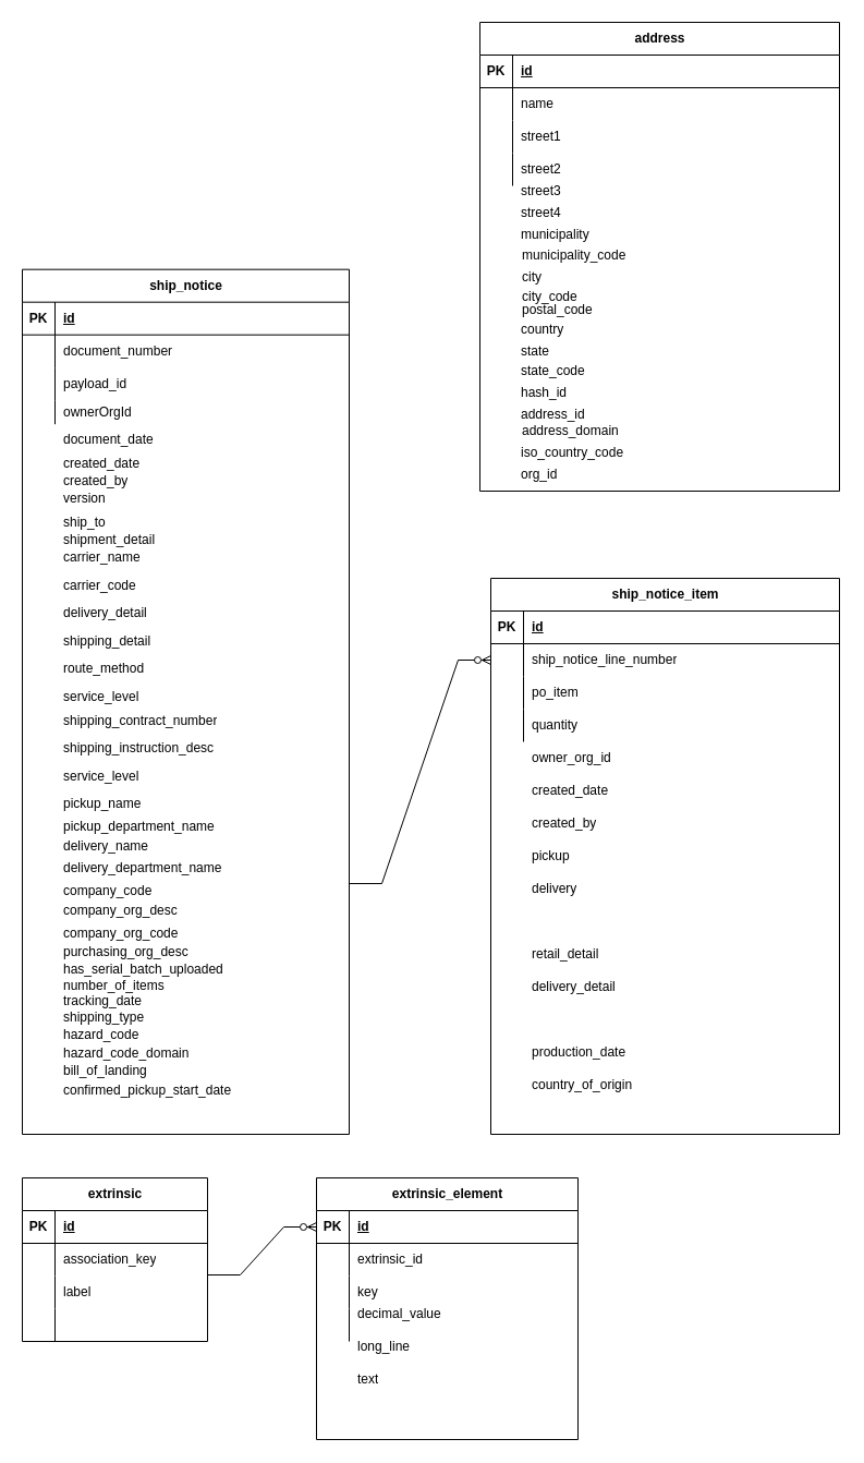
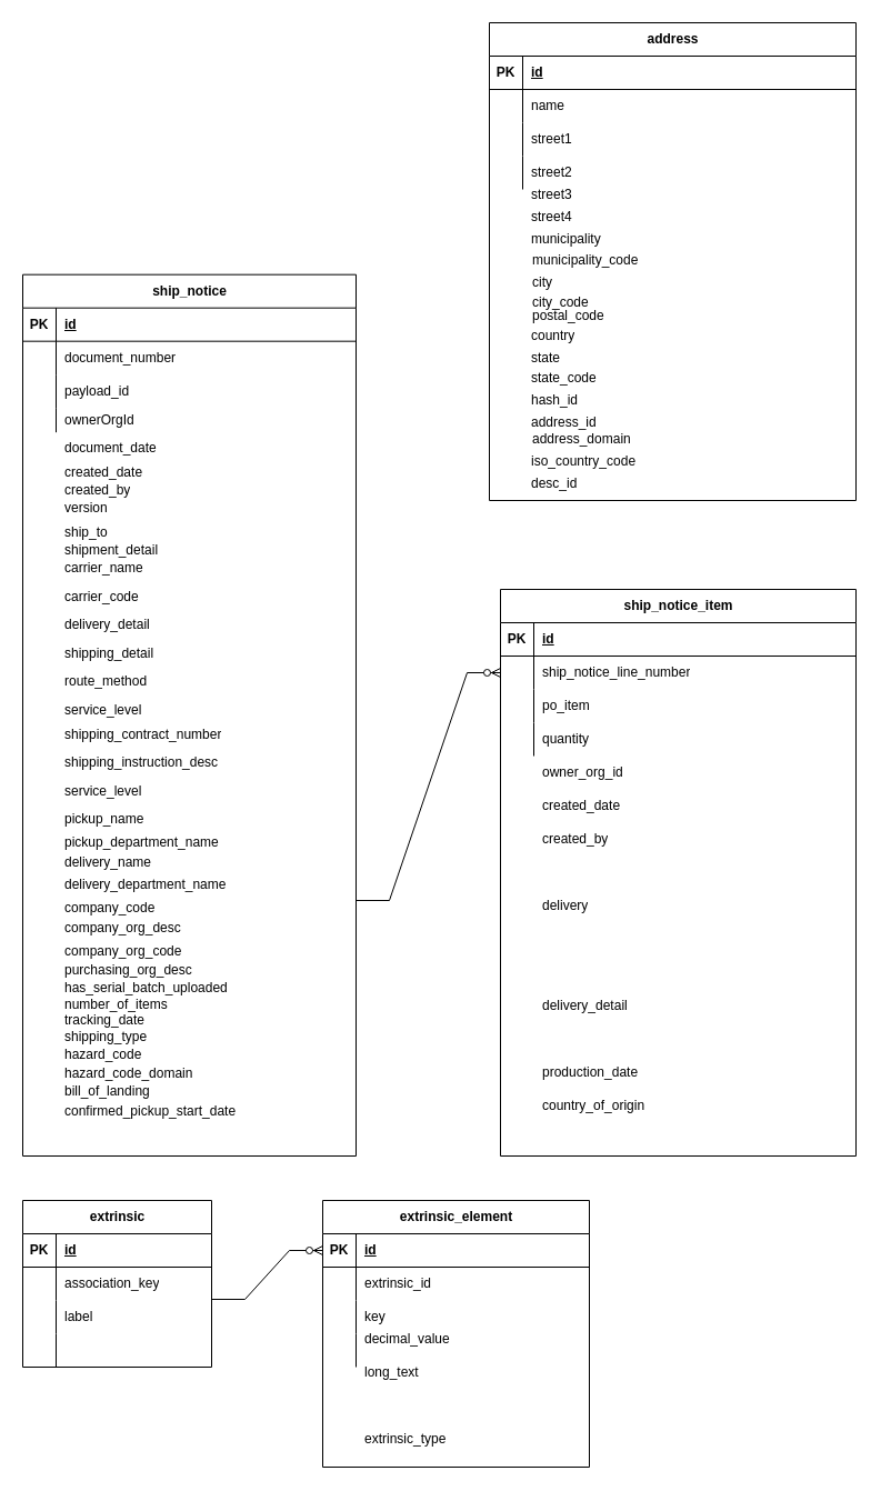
- <mxCell id="130" value="org_id" style="shape=partialRectangle;connectable=0;fillColor=none;top=0;left=0;bottom=0;right=0;align=left;spacingLeft=6;overflow=hidden;whiteSpace=wrap;html=1;" vertex="1" parent="1"><mxGeometry x="470" y="420" width="300" height="30" as="geometry"><mxRectangle width="300" height="30" as="alternateBounds" /></mxGeometry></mxCell>
+ <mxCell id="130" value="desc_id" style="shape=partialRectangle;connectable=0;fillColor=none;top=0;left=0;bottom=0;right=0;align=left;spacingLeft=6;overflow=hidden;whiteSpace=wrap;html=1;" vertex="1" parent="1"><mxGeometry x="470" y="420" width="300" height="30" as="geometry"><mxRectangle width="300" height="30" as="alternateBounds" /></mxGeometry></mxCell>
- <mxCell id="97" value="pickup" style="shape=partialRectangle;connectable=0;fillColor=none;top=0;left=0;bottom=0;right=0;align=left;spacingLeft=6;overflow=hidden;whiteSpace=wrap;html=1;" vertex="1" parent="80"><mxGeometry x="30" y="240" width="290" height="30" as="geometry"><mxRectangle width="290" height="30" as="alternateBounds" /></mxGeometry></mxCell>
- <mxCell id="99" value="retail_detail" style="shape=partialRectangle;connectable=0;fillColor=none;top=0;left=0;bottom=0;right=0;align=left;spacingLeft=6;overflow=hidden;whiteSpace=wrap;html=1;" vertex="1" parent="80"><mxGeometry x="30" y="330" width="290" height="30" as="geometry"><mxRectangle width="290" height="30" as="alternateBounds" /></mxGeometry></mxCell>
- <mxCell id="32" value="long_line" style="shape=partialRectangle;connectable=0;fillColor=none;top=0;left=0;bottom=0;right=0;align=left;spacingLeft=6;overflow=hidden;whiteSpace=wrap;html=1;" vertex="1" parent="17"><mxGeometry x="30" y="140" width="210" height="30" as="geometry"><mxRectangle width="210" height="30" as="alternateBounds" /></mxGeometry></mxCell>
+ <mxCell id="32" value="long_text" style="shape=partialRectangle;connectable=0;fillColor=none;top=0;left=0;bottom=0;right=0;align=left;spacingLeft=6;overflow=hidden;whiteSpace=wrap;html=1;" vertex="1" parent="17"><mxGeometry x="30" y="140" width="210" height="30" as="geometry"><mxRectangle width="210" height="30" as="alternateBounds" /></mxGeometry></mxCell>
- <mxCell id="33" value="text" style="shape=partialRectangle;connectable=0;fillColor=none;top=0;left=0;bottom=0;right=0;align=left;spacingLeft=6;overflow=hidden;whiteSpace=wrap;html=1;" vertex="1" parent="17"><mxGeometry x="30" y="170" width="210" height="30" as="geometry"><mxRectangle width="210" height="30" as="alternateBounds" /></mxGeometry></mxCell>
+ <mxCell id="34" value="extrinsic_type" style="shape=partialRectangle;connectable=0;fillColor=none;top=0;left=0;bottom=0;right=0;align=left;spacingLeft=6;overflow=hidden;whiteSpace=wrap;html=1;" vertex="1" parent="17"><mxGeometry x="30" y="200" width="210" height="30" as="geometry"><mxRectangle width="210" height="30" as="alternateBounds" /></mxGeometry></mxCell>
